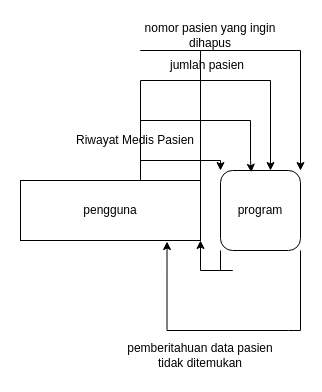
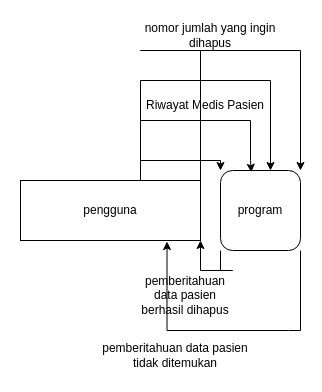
- <mxCell id="14" value="nomor pasien yang ingin dihapus" style="text;html=1;align=center;verticalAlign=middle;whiteSpace=wrap;rounded=0;" vertex="1" parent="1"><mxGeometry x="140" y="20" width="140" height="30" as="geometry" /></mxCell>
+ <mxCell id="14" value="nomor jumlah yang ingin dihapus" style="text;html=1;align=center;verticalAlign=middle;whiteSpace=wrap;rounded=0;" vertex="1" parent="1"><mxGeometry x="140" y="20" width="140" height="30" as="geometry" /></mxCell>
- <mxCell id="10" value="jumlah pasien" style="text;html=1;align=center;verticalAlign=middle;whiteSpace=wrap;rounded=0;" vertex="1" parent="1"><mxGeometry x="164" y="50" width="86" height="30" as="geometry" /></mxCell>
- <mxCell id="8" value="Riwayat Medis Pasien" style="text;html=1;align=center;verticalAlign=middle;whiteSpace=wrap;rounded=0;" vertex="1" parent="1"><mxGeometry x="60" y="125" width="150" height="30" as="geometry" /></mxCell>
+ <mxCell id="8" value="Riwayat Medis Pasien" style="text;html=1;align=center;verticalAlign=middle;whiteSpace=wrap;rounded=0;" vertex="1" parent="1"><mxGeometry x="130" y="90" width="150" height="30" as="geometry" /></mxCell>
+ <mxCell id="11" value="pemberitahuan data pasien berhasil dihapus" style="text;html=1;align=center;verticalAlign=middle;whiteSpace=wrap;rounded=0;" vertex="1" parent="1"><mxGeometry x="140" y="280" width="90" height="30" as="geometry" /></mxCell>
- <mxCell id="13" value="pemberitahuan data pasien tidak ditemukan" style="text;html=1;align=center;verticalAlign=middle;whiteSpace=wrap;rounded=0;" vertex="1" parent="1"><mxGeometry x="120" y="340" width="160" height="30" as="geometry" /></mxCell>
+ <mxCell id="13" value="pemberitahuan data pasien tidak ditemukan" style="text;html=1;align=center;verticalAlign=middle;whiteSpace=wrap;rounded=0;" vertex="1" parent="1"><mxGeometry x="95" y="340" width="160" height="30" as="geometry" /></mxCell>
